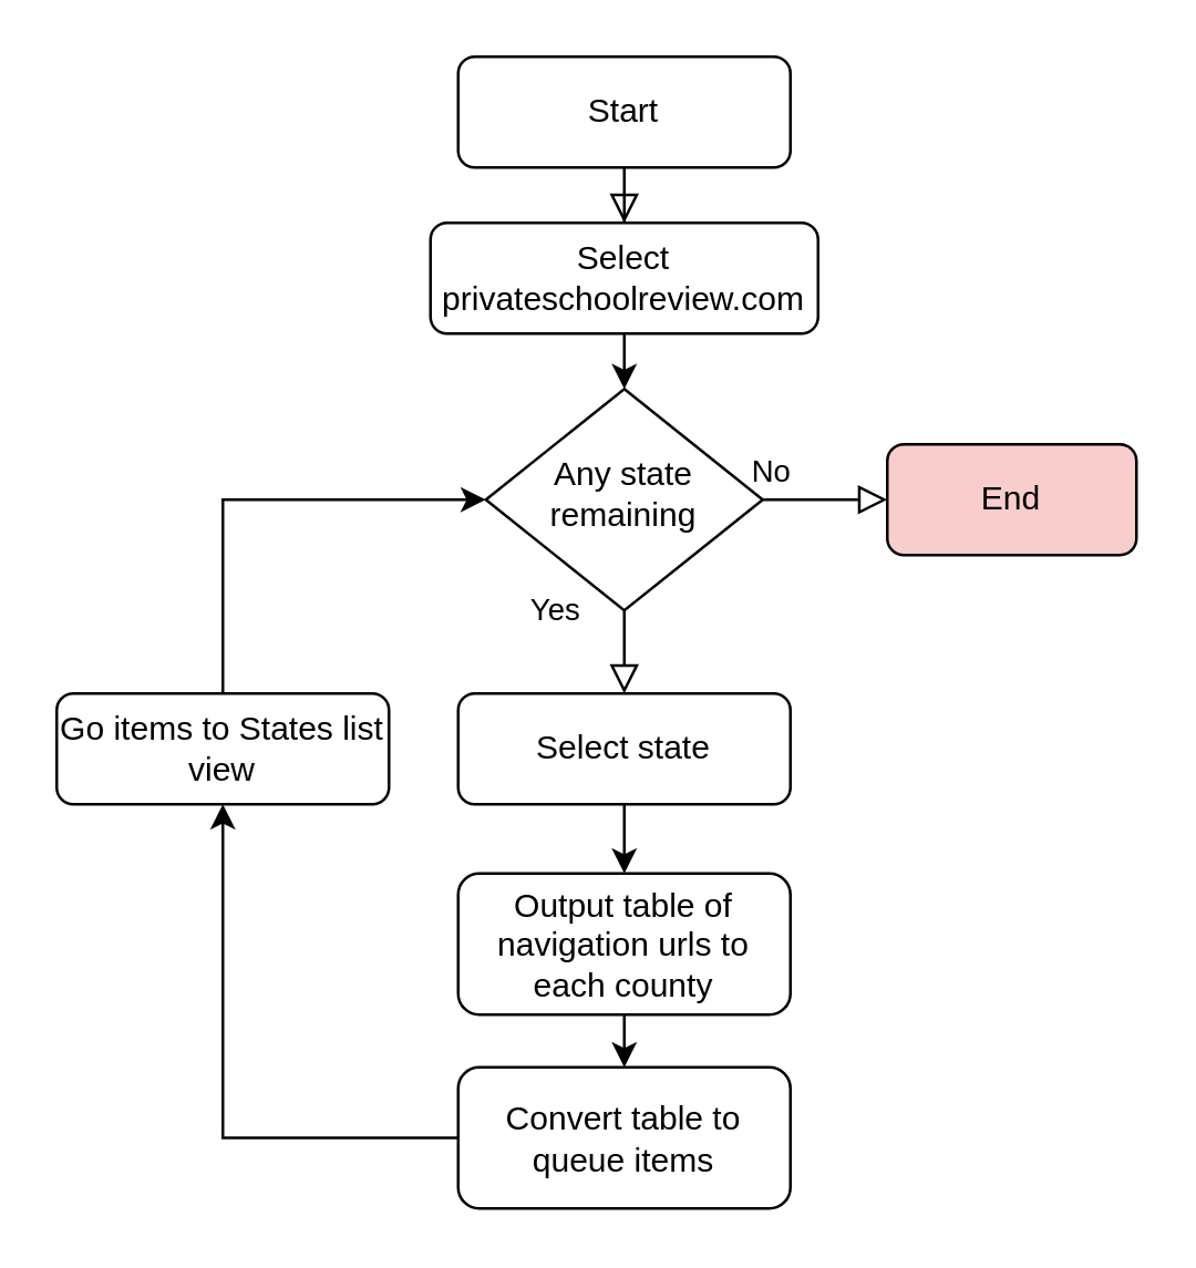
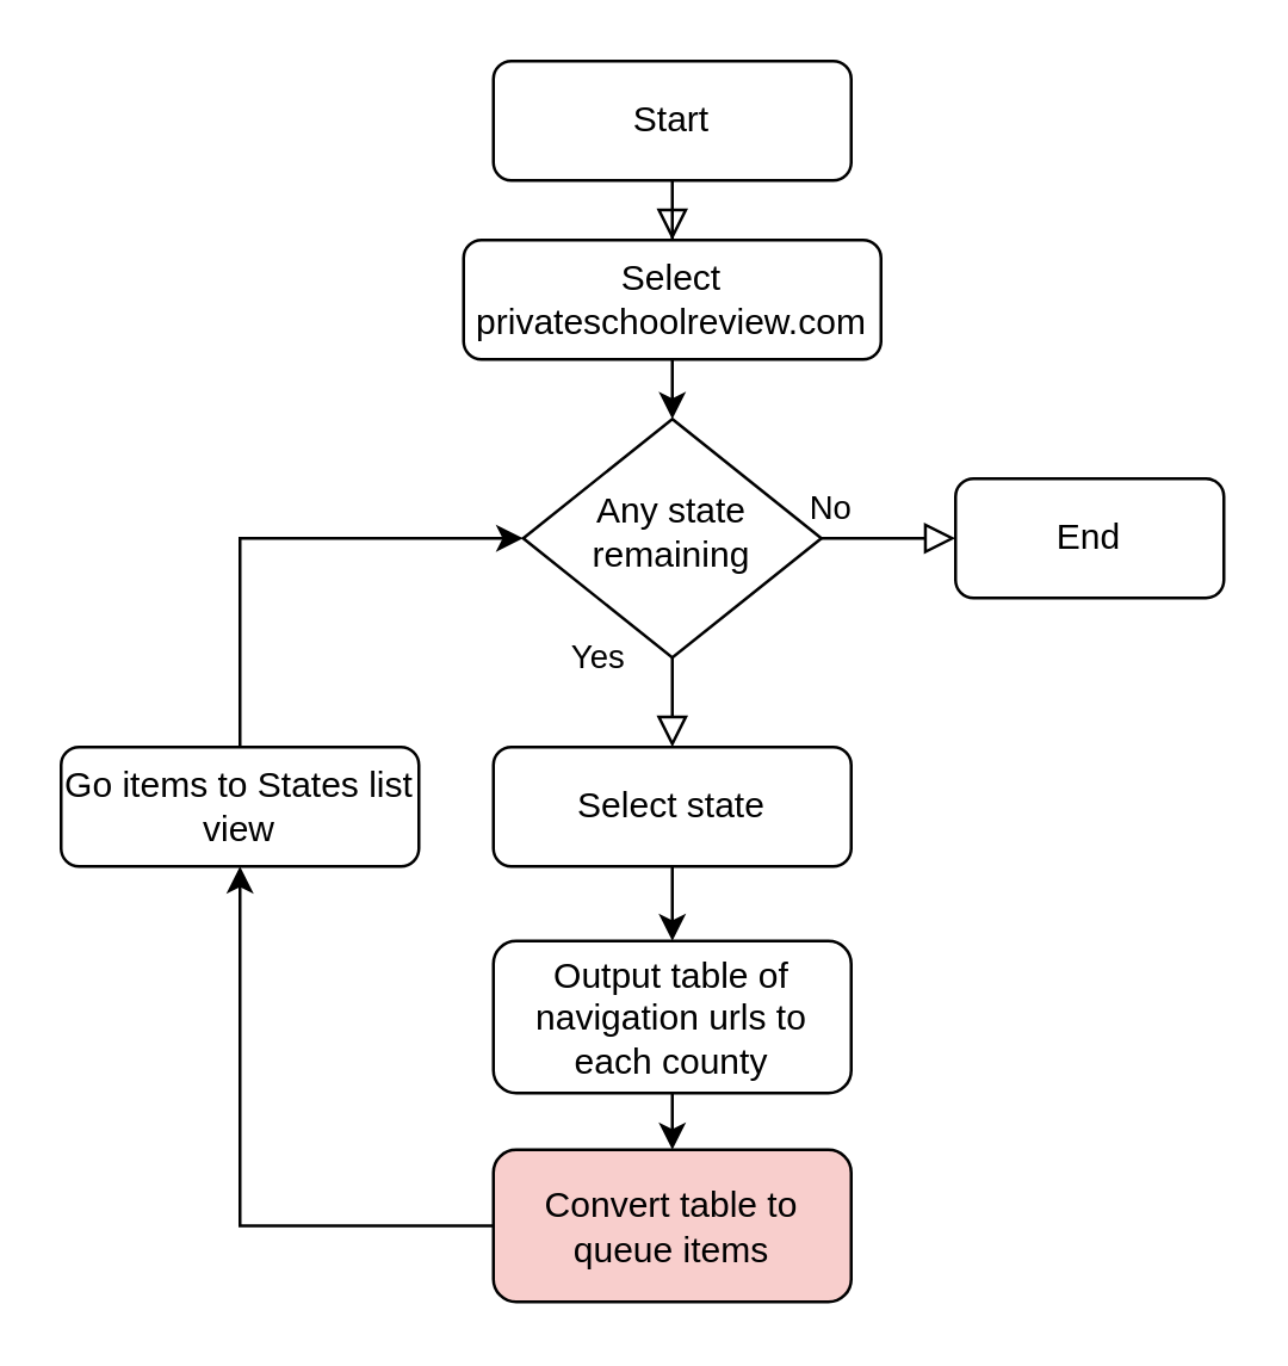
- <mxCell id="11" value="End" style="rounded=1;whiteSpace=wrap;html=1;fontSize=12;glass=0;strokeWidth=1;shadow=0;fillColor=#f8cecc;" parent="1" vertex="1"><mxGeometry x="320" y="160" width="90" height="40" as="geometry" /></mxCell>
+ <mxCell id="11" value="End" style="rounded=1;whiteSpace=wrap;html=1;fontSize=12;glass=0;strokeWidth=1;shadow=0;" parent="1" vertex="1"><mxGeometry x="320" y="160" width="90" height="40" as="geometry" /></mxCell>
- <mxCell id="17" value="Convert table to queue items" style="rounded=1;whiteSpace=wrap;html=1;fontSize=12;glass=0;strokeWidth=1;shadow=0;" vertex="1" parent="1"><mxGeometry x="165" y="385" width="120" height="51" as="geometry" /></mxCell>
+ <mxCell id="17" value="Convert table to queue items" style="rounded=1;whiteSpace=wrap;html=1;fontSize=12;glass=0;strokeWidth=1;shadow=0;fillColor=#f8cecc;" vertex="1" parent="1"><mxGeometry x="165" y="385" width="120" height="51" as="geometry" /></mxCell>
